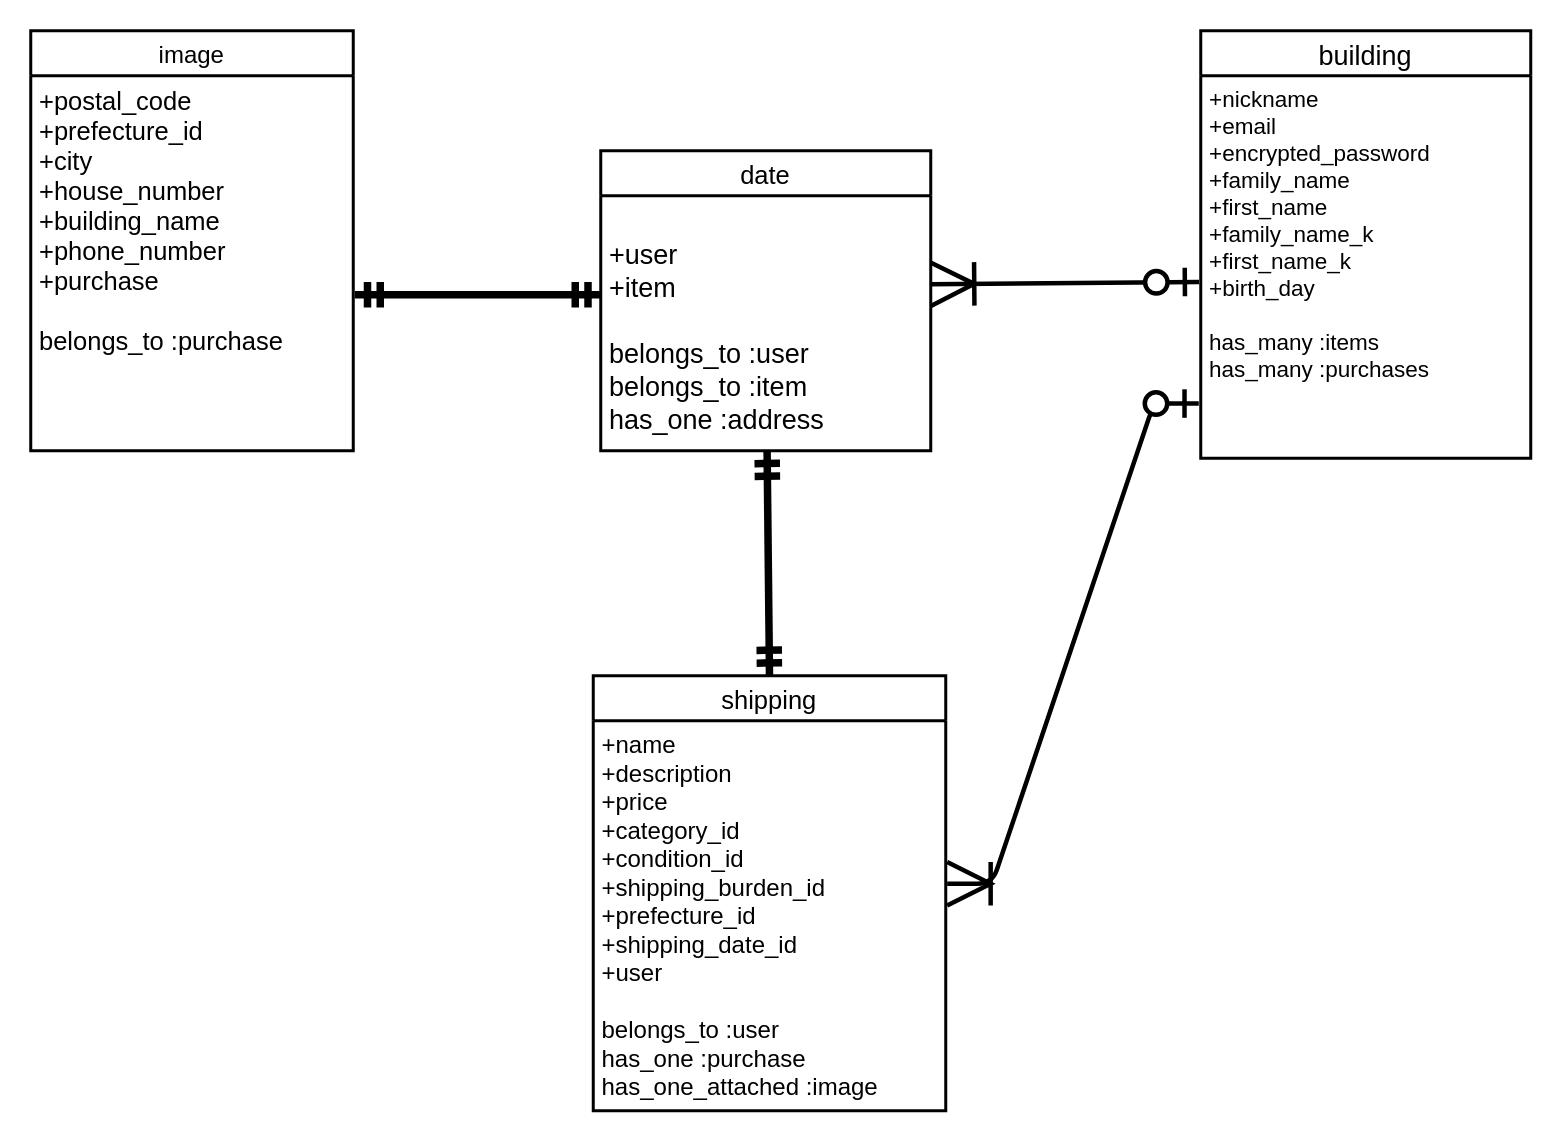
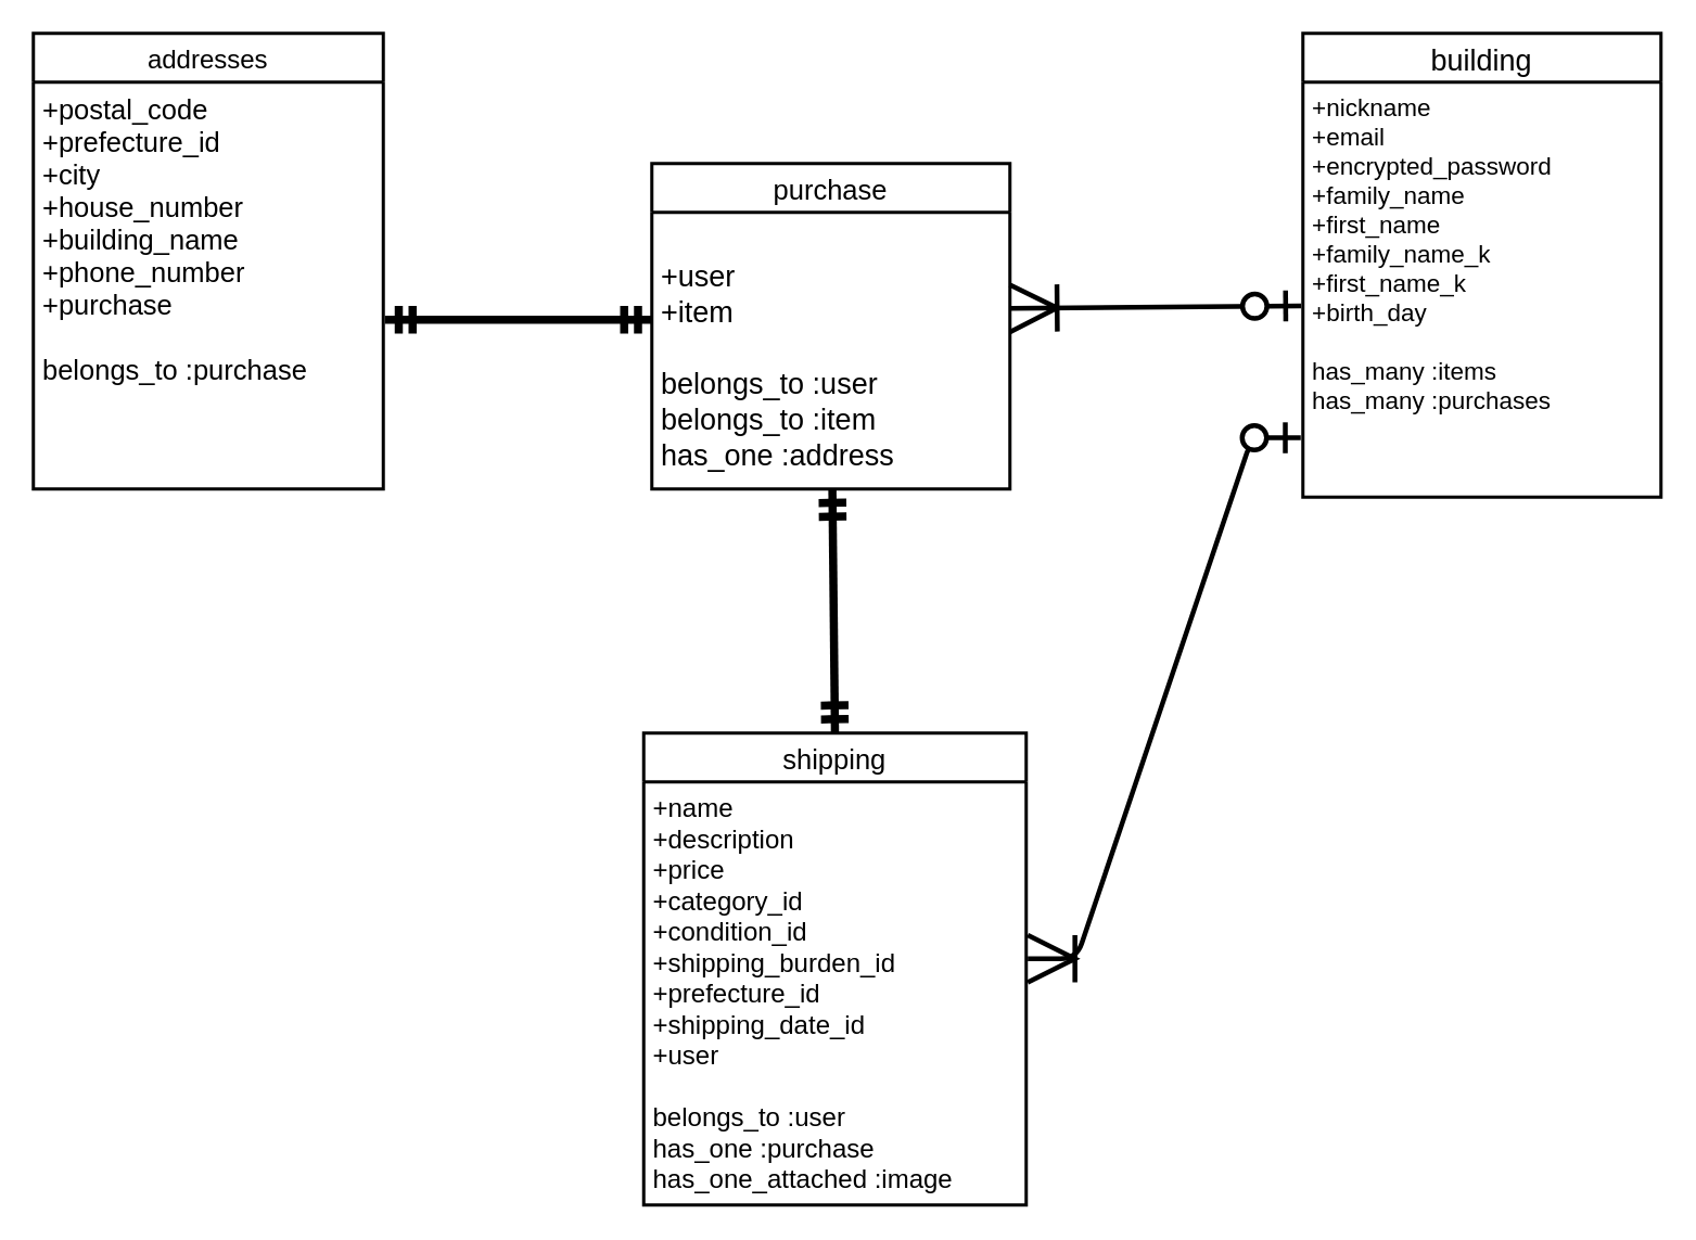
- <mxCell id="8" value="image" style="swimlane;childLayout=stackLayout;horizontal=1;startSize=30;horizontalStack=0;fontSize=16;fontStyle=0;strokeWidth=2;resizeParent=0;resizeLast=1;shadow=0;dashed=0;align=center;" vertex="1" parent="1"><mxGeometry x="20" y="20" width="215" height="280" as="geometry" /></mxCell>
+ <mxCell id="8" value="addresses" style="swimlane;childLayout=stackLayout;horizontal=1;startSize=30;horizontalStack=0;fontSize=16;fontStyle=0;strokeWidth=2;resizeParent=0;resizeLast=1;shadow=0;dashed=0;align=center;" vertex="1" parent="1"><mxGeometry x="20" y="20" width="215" height="280" as="geometry" /></mxCell>
- <mxCell id="6" value="date" style="swimlane;childLayout=stackLayout;horizontal=1;startSize=30;horizontalStack=0;fontSize=17;fontStyle=0;strokeWidth=2;resizeParent=0;resizeLast=1;shadow=0;dashed=0;align=center;" vertex="1" parent="1"><mxGeometry x="400" y="100" width="220" height="200" as="geometry" /></mxCell>
+ <mxCell id="6" value="purchase" style="swimlane;childLayout=stackLayout;horizontal=1;startSize=30;horizontalStack=0;fontSize=17;fontStyle=0;strokeWidth=2;resizeParent=0;resizeLast=1;shadow=0;dashed=0;align=center;" vertex="1" parent="1"><mxGeometry x="400" y="100" width="220" height="200" as="geometry" /></mxCell>
